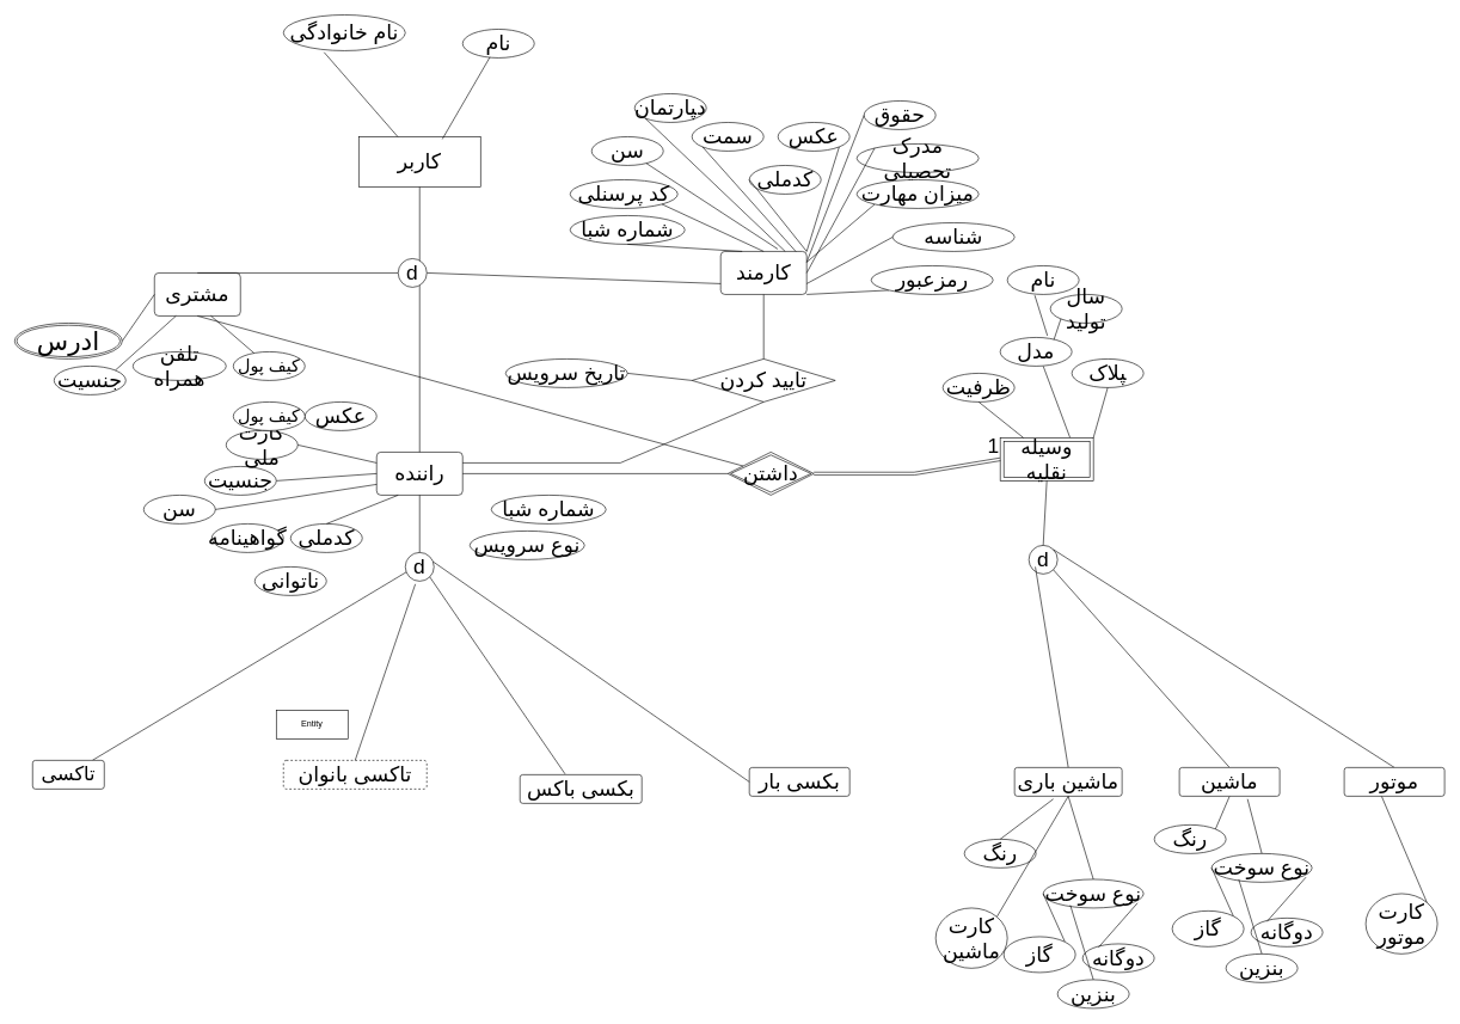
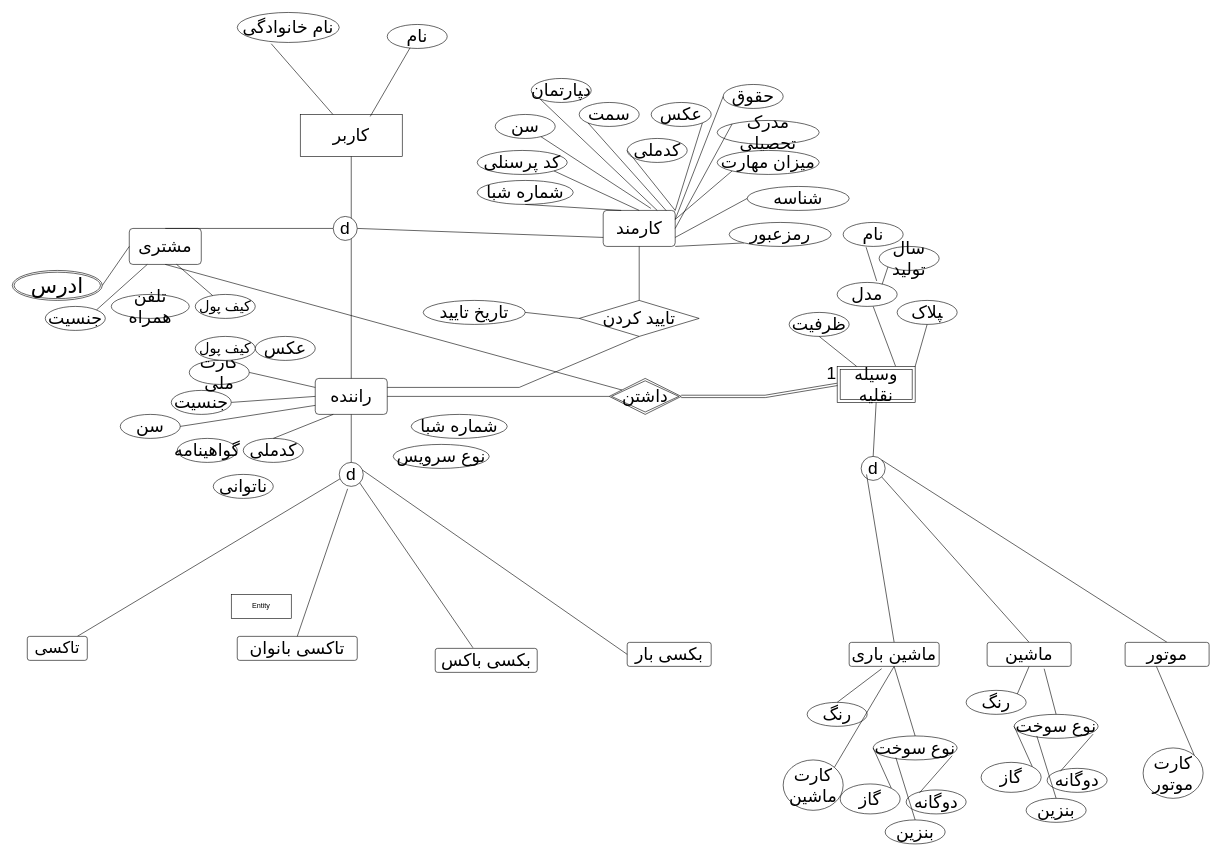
- <mxCell id="117" value="تاریخ سرویس" style="ellipse;whiteSpace=wrap;html=1;align=center;fontSize=29;" vertex="1" parent="1"><mxGeometry x="705" y="500" width="170" height="40" as="geometry" /></mxCell>
+ <mxCell id="117" value="تاریخ تایید" style="ellipse;whiteSpace=wrap;html=1;align=center;fontSize=29;" vertex="1" parent="1"><mxGeometry x="705" y="500" width="170" height="40" as="geometry" /></mxCell>
- <mxCell id="7" value="تاکسی بانوان" style="rounded=1;arcSize=10;whiteSpace=wrap;html=1;align=center;fontSize=29;dashed=1;" parent="1" vertex="1"><mxGeometry x="395" y="1060" width="200" height="40" as="geometry" /></mxCell>
+ <mxCell id="7" value="تاکسی بانوان" style="rounded=1;arcSize=10;whiteSpace=wrap;html=1;align=center;fontSize=29;" parent="1" vertex="1"><mxGeometry x="395" y="1060" width="200" height="40" as="geometry" /></mxCell>
